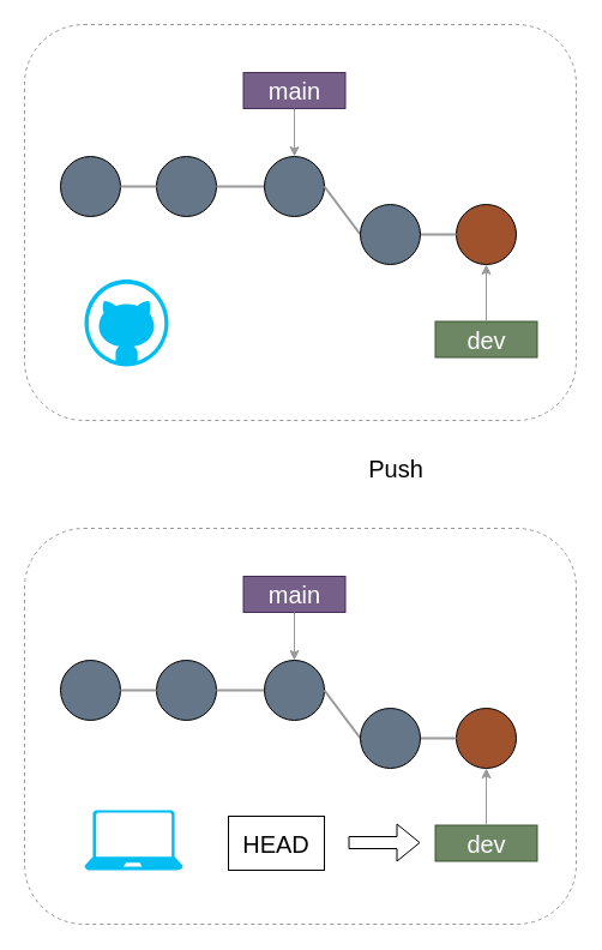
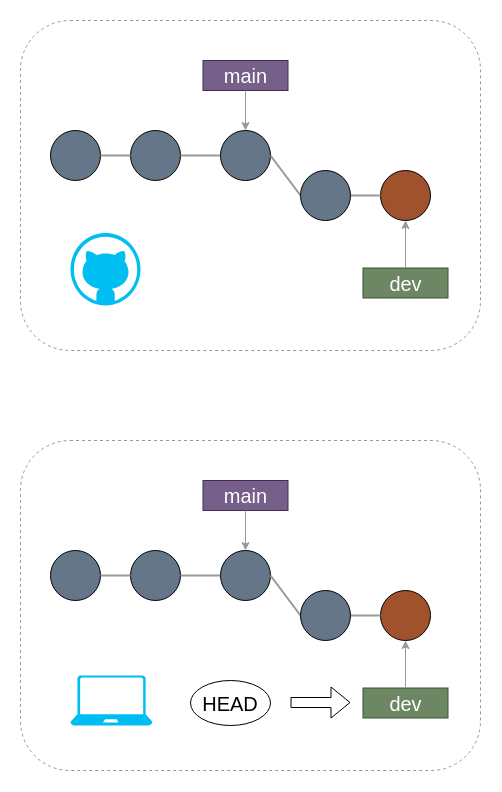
- <mxCell id="34" value="Push" style="text;html=1;strokeColor=none;fillColor=none;align=center;verticalAlign=middle;whiteSpace=wrap;rounded=0;fontSize=20;" vertex="1" parent="1"><mxGeometry x="310" y="380" width="40" height="20" as="geometry" /></mxCell>
- <mxCell id="15" value="HEAD" style="rounded=0;whiteSpace=wrap;html=1;fontSize=20;fillColor=none;" parent="1" vertex="1"><mxGeometry x="190" y="680" width="80" height="45" as="geometry" /></mxCell>
+ <mxCell id="15" value="HEAD" style="ellipse;whiteSpace=wrap;html=1;fontSize=20;fillColor=none;" parent="1" vertex="1"><mxGeometry x="190" y="680" width="80" height="45" as="geometry" /></mxCell>
